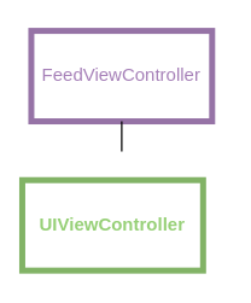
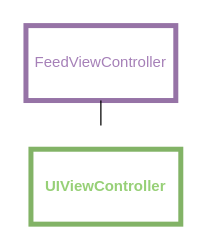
- <mxCell id="2" value="&lt;b&gt;&lt;font color=&quot;#97d077&quot;&gt;UIViewController&lt;/font&gt;&lt;/b&gt;" style="rounded=0;whiteSpace=wrap;html=1;strokeWidth=4;fillColor=none;strokeColor=#82b366;" vertex="1" parent="1"><mxGeometry x="14" y="119" width="120" height="60" as="geometry" /></mxCell>
+ <mxCell id="2" value="&lt;b&gt;&lt;font color=&quot;#97d077&quot;&gt;UIViewController&lt;/font&gt;&lt;/b&gt;" style="rounded=0;whiteSpace=wrap;html=1;strokeWidth=4;fillColor=none;strokeColor=#82b366;" vertex="1" parent="1"><mxGeometry x="24" y="119" width="120" height="60" as="geometry" /></mxCell>
